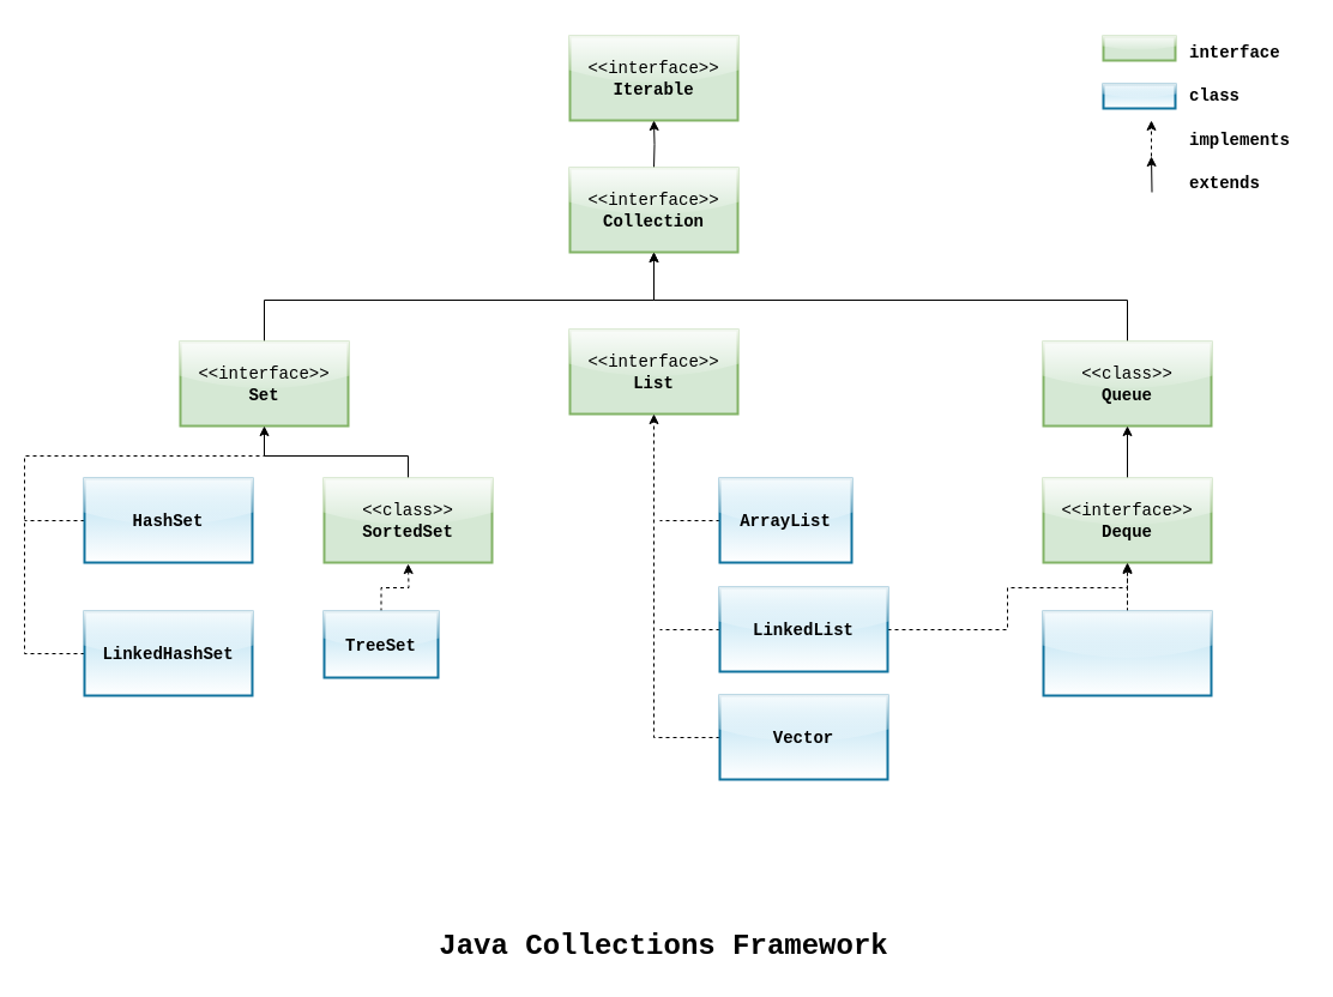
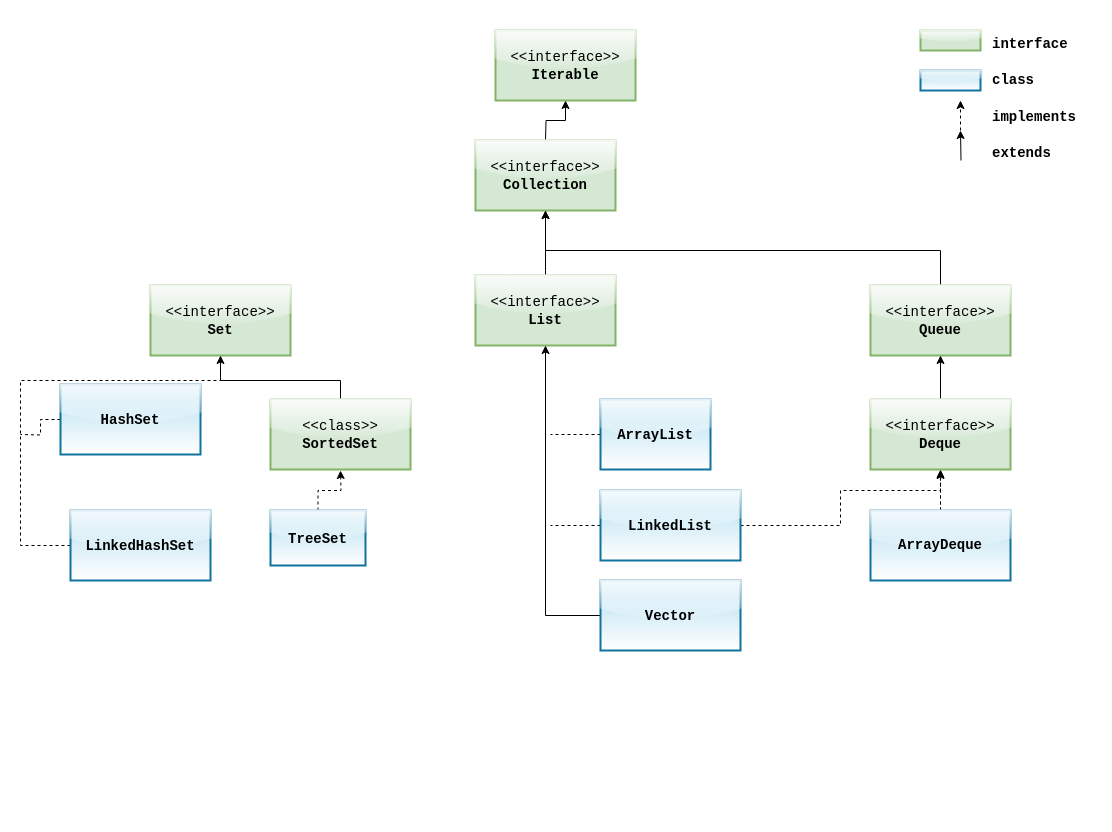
- <mxCell id="4" value="&lt;p style=&quot;font-size: 14px&quot;&gt;&lt;span style=&quot;font-weight: normal ; font-size: 14px&quot;&gt;&lt;font face=&quot;Courier New&quot; style=&quot;font-size: 14px&quot;&gt;&amp;lt;&amp;lt;interface&amp;gt;&amp;gt;&lt;/font&gt;&lt;br style=&quot;font-size: 14px&quot;&gt;&lt;/span&gt;&lt;font style=&quot;font-family: &amp;#34;courier new&amp;#34; ; font-size: 14px&quot;&gt;&lt;b style=&quot;font-size: 14px&quot;&gt;Iterable&lt;/b&gt;&lt;/font&gt;&lt;/p&gt;" style="text;html=1;align=center;verticalAlign=middle;whiteSpace=wrap;rounded=0;shadow=0;glass=1;strokeWidth=2;labelBackgroundColor=none;fontSize=14;strokeColor=#82b366;fillColor=#d5e8d4;" parent="1" vertex="1"><mxGeometry x="475" y="30" width="140" height="70" as="geometry" /></mxCell>
+ <mxCell id="4" value="&lt;p style=&quot;font-size: 14px&quot;&gt;&lt;span style=&quot;font-weight: normal ; font-size: 14px&quot;&gt;&lt;font face=&quot;Courier New&quot; style=&quot;font-size: 14px&quot;&gt;&amp;lt;&amp;lt;interface&amp;gt;&amp;gt;&lt;/font&gt;&lt;br style=&quot;font-size: 14px&quot;&gt;&lt;/span&gt;&lt;font style=&quot;font-family: &amp;#34;courier new&amp;#34; ; font-size: 14px&quot;&gt;&lt;b style=&quot;font-size: 14px&quot;&gt;Iterable&lt;/b&gt;&lt;/font&gt;&lt;/p&gt;" style="text;html=1;align=center;verticalAlign=middle;whiteSpace=wrap;rounded=0;shadow=0;glass=1;strokeWidth=2;labelBackgroundColor=none;fontSize=14;strokeColor=#82b366;fillColor=#d5e8d4;" parent="1" vertex="1"><mxGeometry x="495" y="30" width="140" height="70" as="geometry" /></mxCell>
- <mxCell id="8" style="edgeStyle=orthogonalEdgeStyle;rounded=0;orthogonalLoop=1;jettySize=auto;html=0;exitX=0.5;exitY=0;exitDx=0;exitDy=0;entryX=0.5;entryY=1;entryDx=0;entryDy=0;fontFamily=Courier New;fontSize=14;fontColor=#000000;" parent="1" source="9" target="7" edge="1"><mxGeometry relative="1" as="geometry"><Array as="points"><mxPoint x="220" y="250" /><mxPoint x="545" y="250" /></Array></mxGeometry></mxCell>
+ <mxCell id="10" style="edgeStyle=orthogonalEdgeStyle;rounded=0;orthogonalLoop=1;jettySize=auto;html=0;exitX=0.5;exitY=0;exitDx=0;exitDy=0;entryX=0.5;entryY=1;entryDx=0;entryDy=0;fontFamily=Courier New;fontSize=14;fontColor=#000000;" parent="1" source="11" target="7" edge="1"><mxGeometry relative="1" as="geometry"><Array as="points"><mxPoint x="545" y="270" /><mxPoint x="545" y="270" /></Array></mxGeometry></mxCell>
- <mxCell id="20" value="&lt;p style=&quot;font-size: 14px&quot;&gt;&lt;span style=&quot;font-weight: normal ; font-size: 14px&quot;&gt;&lt;font face=&quot;Courier New&quot; style=&quot;font-size: 14px&quot;&gt;&amp;lt;&amp;lt;class&amp;gt;&amp;gt;&lt;/font&gt;&lt;br style=&quot;font-size: 14px&quot;&gt;&lt;/span&gt;&lt;font face=&quot;courier new&quot;&gt;&lt;b&gt;Queue&lt;/b&gt;&lt;/font&gt;&lt;/p&gt;" style="text;html=1;align=center;verticalAlign=middle;whiteSpace=wrap;rounded=0;shadow=0;glass=1;strokeWidth=2;labelBackgroundColor=none;fontSize=14;strokeColor=#82b366;fillColor=#d5e8d4;" parent="1" vertex="1"><mxGeometry x="870" y="285" width="140" height="70" as="geometry" /></mxCell>
+ <mxCell id="20" value="&lt;p style=&quot;font-size: 14px&quot;&gt;&lt;span style=&quot;font-weight: normal ; font-size: 14px&quot;&gt;&lt;font face=&quot;Courier New&quot; style=&quot;font-size: 14px&quot;&gt;&amp;lt;&amp;lt;interface&amp;gt;&amp;gt;&lt;/font&gt;&lt;br style=&quot;font-size: 14px&quot;&gt;&lt;/span&gt;&lt;font face=&quot;courier new&quot;&gt;&lt;b&gt;Queue&lt;/b&gt;&lt;/font&gt;&lt;/p&gt;" style="text;html=1;align=center;verticalAlign=middle;whiteSpace=wrap;rounded=0;shadow=0;glass=1;strokeWidth=2;labelBackgroundColor=none;fontSize=14;strokeColor=#82b366;fillColor=#d5e8d4;" parent="1" vertex="1"><mxGeometry x="870" y="285" width="140" height="70" as="geometry" /></mxCell>
- <mxCell id="27" value="&lt;p style=&quot;font-size: 14px&quot;&gt;&lt;font face=&quot;Courier New&quot;&gt;&lt;b&gt;HashSet&lt;/b&gt;&lt;/font&gt;&lt;/p&gt;" style="text;html=1;align=center;verticalAlign=middle;whiteSpace=wrap;rounded=0;shadow=0;glass=1;strokeWidth=2;labelBackgroundColor=none;fontSize=14;strokeColor=#10739e;fillColor=#b1ddf0;gradientColor=#ffffff;" parent="1" vertex="1"><mxGeometry x="70" y="399" width="140" height="70" as="geometry" /></mxCell>
+ <mxCell id="27" value="&lt;p style=&quot;font-size: 14px&quot;&gt;&lt;font face=&quot;Courier New&quot;&gt;&lt;b&gt;HashSet&lt;/b&gt;&lt;/font&gt;&lt;/p&gt;" style="text;html=1;align=center;verticalAlign=middle;whiteSpace=wrap;rounded=0;shadow=0;glass=1;strokeWidth=2;labelBackgroundColor=none;fontSize=14;strokeColor=#10739e;fillColor=#b1ddf0;gradientColor=#ffffff;" parent="1" vertex="1"><mxGeometry x="60" y="384" width="140" height="70" as="geometry" /></mxCell>
- <mxCell id="12" style="edgeStyle=orthogonalEdgeStyle;rounded=0;orthogonalLoop=1;jettySize=auto;html=1;exitX=0;exitY=0.5;exitDx=0;exitDy=0;dashed=1;startArrow=none;startFill=0;endArrow=classic;endFill=1;entryX=0.5;entryY=1;entryDx=0;entryDy=0;" parent="1" source="13" target="11" edge="1"><mxGeometry relative="1" as="geometry"><mxPoint x="540" y="400" as="targetPoint" /></mxGeometry></mxCell>
+ <mxCell id="12" style="edgeStyle=orthogonalEdgeStyle;rounded=0;orthogonalLoop=1;jettySize=auto;html=1;exitX=0;exitY=0.5;exitDx=0;exitDy=0;dashed=0;startArrow=none;startFill=0;endArrow=classic;endFill=1;entryX=0.5;entryY=1;entryDx=0;entryDy=0;" parent="1" source="13" target="11" edge="1"><mxGeometry relative="1" as="geometry"><mxPoint x="540" y="400" as="targetPoint" /></mxGeometry></mxCell>
+ <mxCell id="34" value="&lt;b&gt;ArrayDeque&lt;/b&gt;" style="text;html=1;strokeColor=none;fillColor=none;align=center;verticalAlign=middle;whiteSpace=wrap;rounded=0;shadow=0;glass=1;labelBackgroundColor=none;fontFamily=Courier New;fontSize=14;fontColor=#000000;" parent="1" vertex="1"><mxGeometry x="890" y="535" width="100" height="20" as="geometry" /></mxCell>
- <mxCell id="6" value="Java Collections Framework" style="text;html=1;fontSize=24;fontStyle=1;verticalAlign=middle;align=center;shadow=0;glass=0;labelBackgroundColor=none;fontFamily=Courier New;rounded=1;fillColor=#ffffff;" parent="1" vertex="1"><mxGeometry x="320" y="770" width="466" height="40" as="geometry" /></mxCell>
